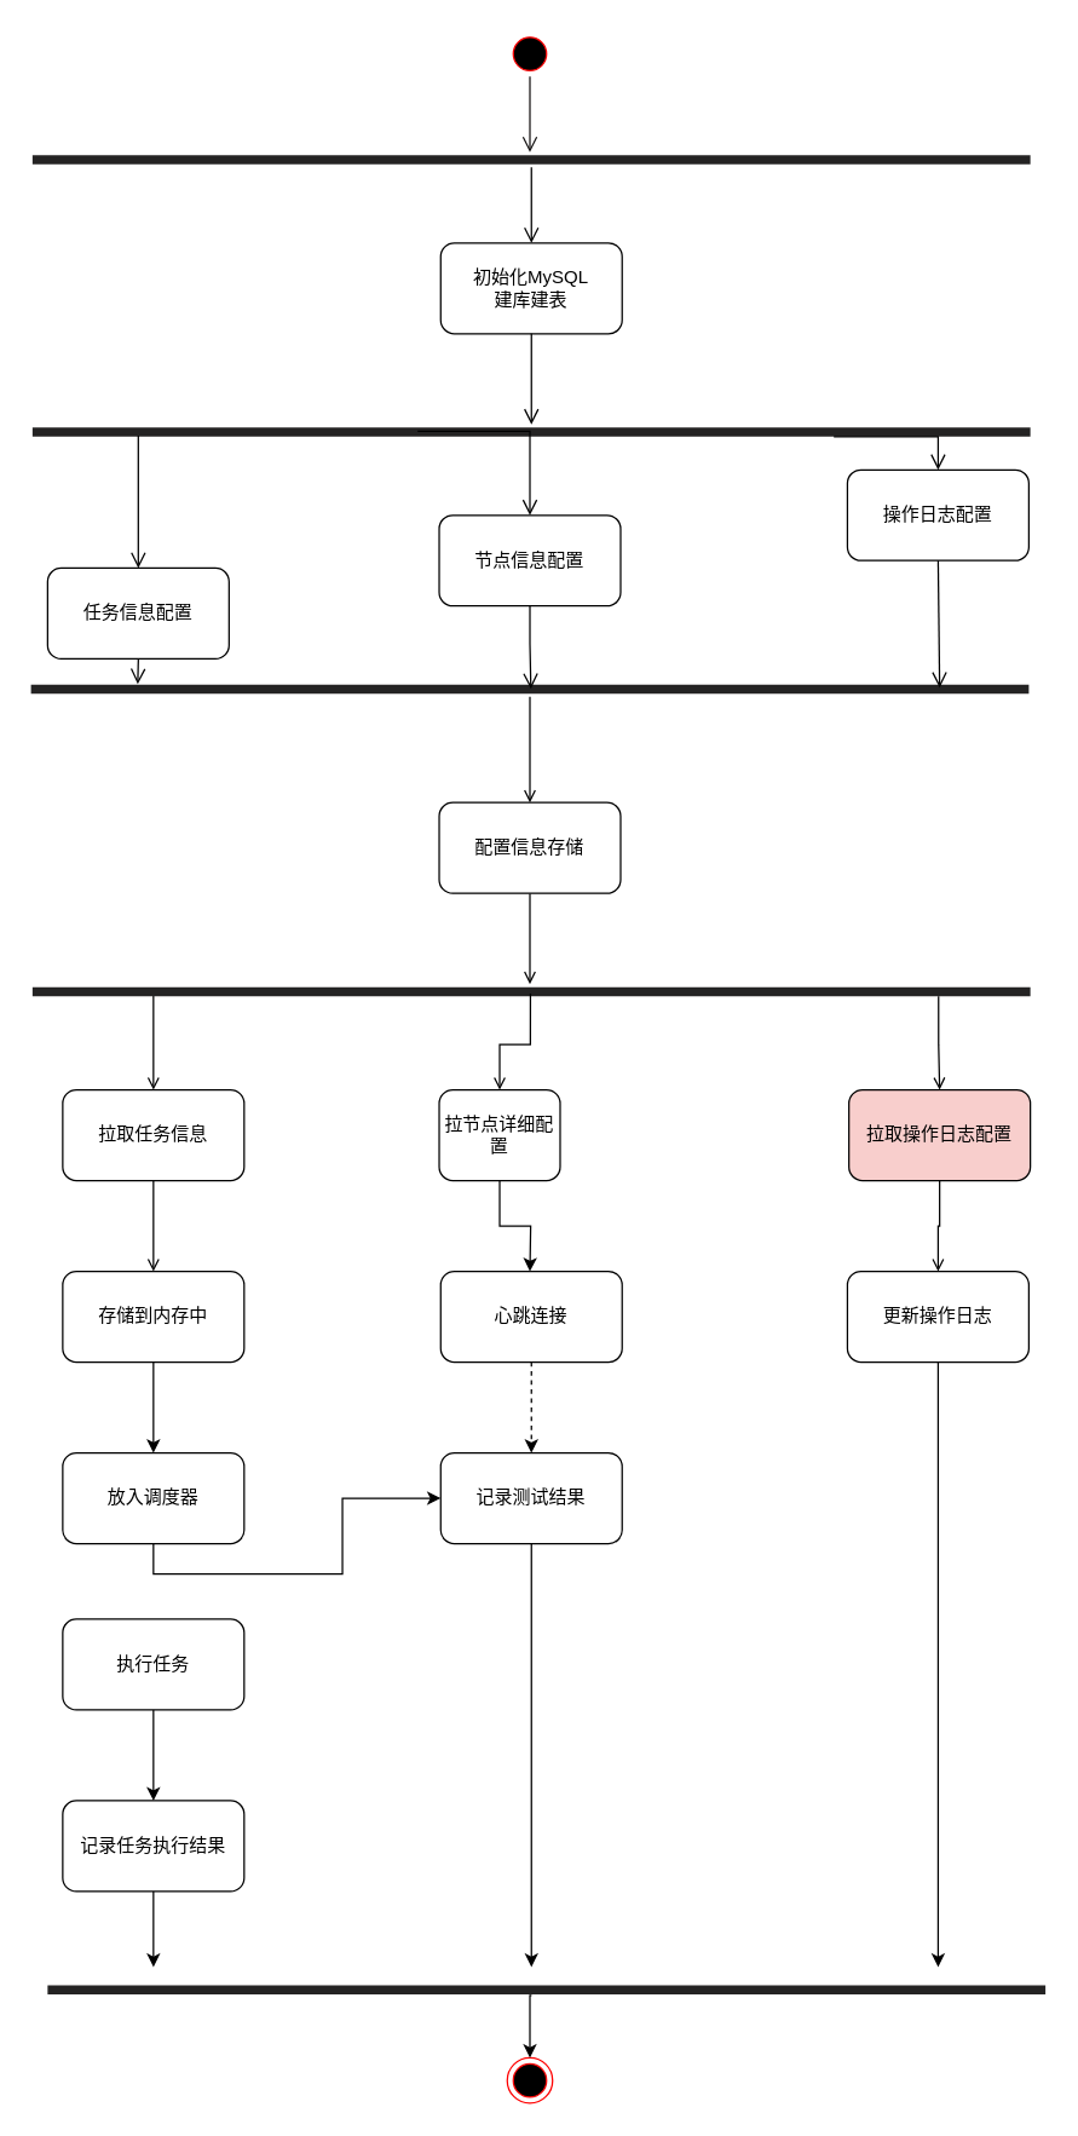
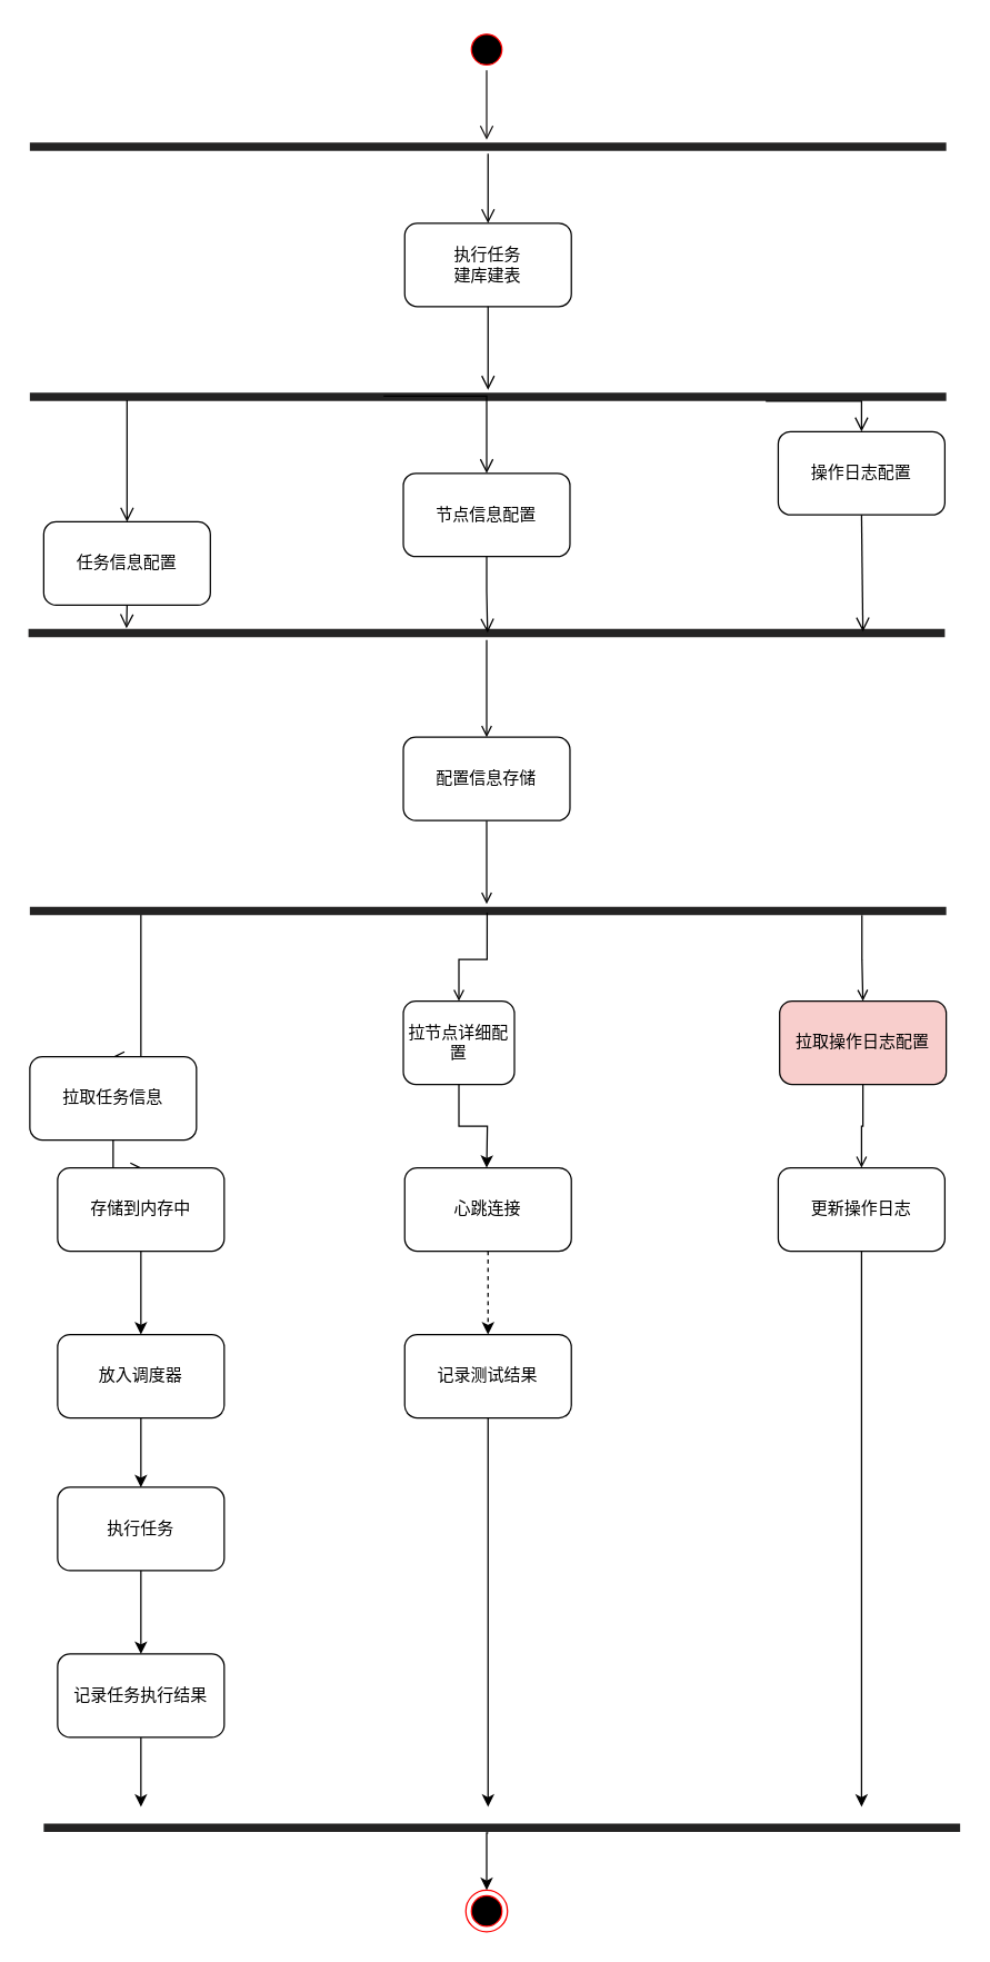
- <mxCell id="6" value="初始化MySQL&lt;br&gt;建库建表" style="rounded=1;whiteSpace=wrap;html=1;" parent="1" vertex="1"><mxGeometry x="291" y="160" width="120" height="60" as="geometry" /></mxCell>
+ <mxCell id="6" value="执行任务&lt;br&gt;建库建表" style="rounded=1;whiteSpace=wrap;html=1;" parent="1" vertex="1"><mxGeometry x="291" y="160" width="120" height="60" as="geometry" /></mxCell>
- <mxCell id="25" value="拉取任务信息" style="rounded=1;whiteSpace=wrap;html=1;" parent="1" vertex="1"><mxGeometry x="41" y="720" width="120" height="60" as="geometry" /></mxCell>
+ <mxCell id="25" value="拉取任务信息" style="rounded=1;whiteSpace=wrap;html=1;" parent="1" vertex="1"><mxGeometry x="21" y="760" width="120" height="60" as="geometry" /></mxCell>
- <mxCell id="28" style="edgeStyle=orthogonalEdgeStyle;rounded=0;orthogonalLoop=1;jettySize=auto;html=1;exitX=0.5;exitY=1;exitDx=0;exitDy=0;" parent="1" source="29" target="44" edge="1"><mxGeometry relative="1" as="geometry" /></mxCell>
+ <mxCell id="28" style="edgeStyle=orthogonalEdgeStyle;rounded=0;orthogonalLoop=1;jettySize=auto;html=1;exitX=0.5;exitY=1;exitDx=0;exitDy=0;entryX=0.5;entryY=0;entryDx=0;entryDy=0;" parent="1" source="29" target="31" edge="1"><mxGeometry relative="1" as="geometry" /></mxCell>
